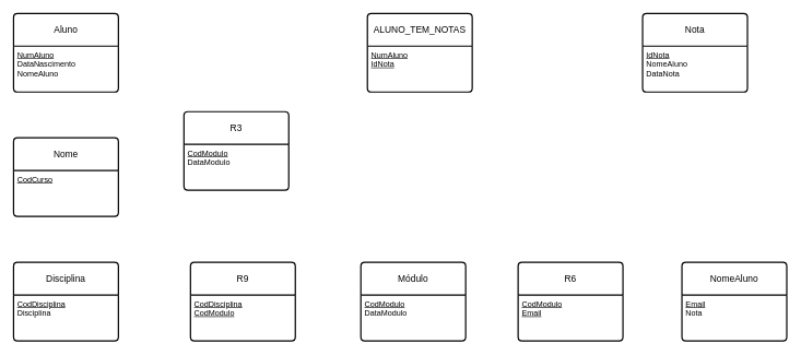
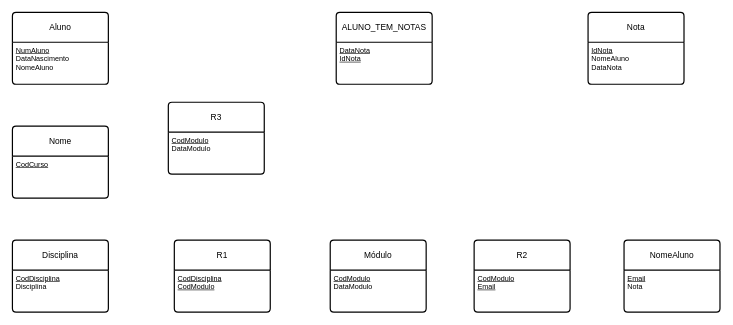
- <mxCell id="16" value="&lt;div&gt;&lt;u&gt;NumAluno&lt;/u&gt;&lt;/div&gt;&lt;div&gt;&lt;u&gt;IdNota&lt;/u&gt;&lt;/div&gt;" style="align=left;strokeColor=none;fillColor=none;spacingLeft=4;spacingRight=4;fontSize=12;verticalAlign=top;resizable=0;rotatable=0;part=1;html=1;whiteSpace=wrap;" vertex="1" parent="15"><mxGeometry y="50" width="160" height="70" as="geometry" /></mxCell>
+ <mxCell id="16" value="&lt;div&gt;&lt;u&gt;DataNota&lt;/u&gt;&lt;/div&gt;&lt;div&gt;&lt;u&gt;IdNota&lt;/u&gt;&lt;/div&gt;" style="align=left;strokeColor=none;fillColor=none;spacingLeft=4;spacingRight=4;fontSize=12;verticalAlign=top;resizable=0;rotatable=0;part=1;html=1;whiteSpace=wrap;" vertex="1" parent="15"><mxGeometry y="50" width="160" height="70" as="geometry" /></mxCell>
- <mxCell id="19" value="R9" style="swimlane;childLayout=stackLayout;horizontal=1;startSize=50;horizontalStack=0;rounded=1;fontSize=14;fontStyle=0;strokeWidth=2;resizeParent=0;resizeLast=1;shadow=0;dashed=0;align=center;arcSize=4;whiteSpace=wrap;html=1;" vertex="1" parent="1"><mxGeometry x="290" y="400" width="160" height="120" as="geometry" /></mxCell>
+ <mxCell id="19" value="R1" style="swimlane;childLayout=stackLayout;horizontal=1;startSize=50;horizontalStack=0;rounded=1;fontSize=14;fontStyle=0;strokeWidth=2;resizeParent=0;resizeLast=1;shadow=0;dashed=0;align=center;arcSize=4;whiteSpace=wrap;html=1;" vertex="1" parent="1"><mxGeometry x="290" y="400" width="160" height="120" as="geometry" /></mxCell>
- <mxCell id="17" value="R6" style="swimlane;childLayout=stackLayout;horizontal=1;startSize=50;horizontalStack=0;rounded=1;fontSize=14;fontStyle=0;strokeWidth=2;resizeParent=0;resizeLast=1;shadow=0;dashed=0;align=center;arcSize=4;whiteSpace=wrap;html=1;" vertex="1" parent="1"><mxGeometry x="790" y="400" width="160" height="120" as="geometry" /></mxCell>
+ <mxCell id="17" value="R2" style="swimlane;childLayout=stackLayout;horizontal=1;startSize=50;horizontalStack=0;rounded=1;fontSize=14;fontStyle=0;strokeWidth=2;resizeParent=0;resizeLast=1;shadow=0;dashed=0;align=center;arcSize=4;whiteSpace=wrap;html=1;" vertex="1" parent="1"><mxGeometry x="790" y="400" width="160" height="120" as="geometry" /></mxCell>
